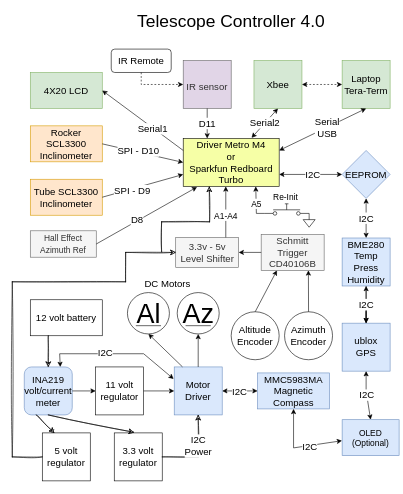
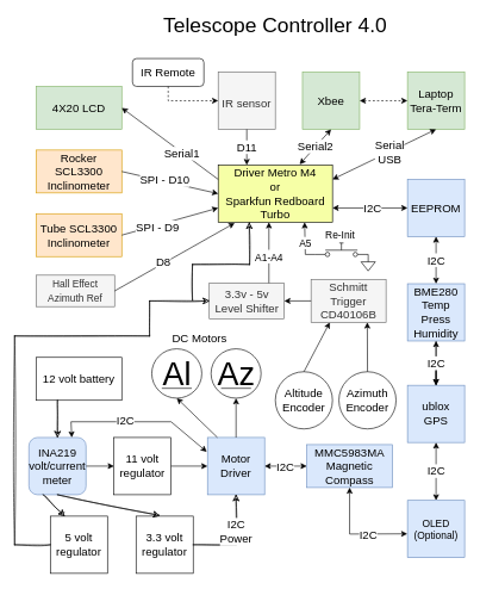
- <mxCell id="4" value="&lt;font style=&quot;font-size: 16px;&quot;&gt;IR sensor&lt;/font&gt;" style="whiteSpace=wrap;html=1;aspect=fixed;fontSize=29;fillColor=#e1d5e7;fontColor=#333333;strokeColor=#666666;" parent="1" vertex="1"><mxGeometry x="305" y="100" width="80" height="80" as="geometry" /></mxCell>
+ <mxCell id="4" value="&lt;font style=&quot;font-size: 16px;&quot;&gt;IR sensor&lt;/font&gt;" style="whiteSpace=wrap;html=1;aspect=fixed;fontSize=29;fillColor=#f5f5f5;fontColor=#333333;strokeColor=#666666;" parent="1" vertex="1"><mxGeometry x="305" y="100" width="80" height="80" as="geometry" /></mxCell>
- <mxCell id="10" value="EEPROM" style="rhombus;whiteSpace=wrap;html=1;aspect=fixed;fontSize=16;fillColor=#dae8fc;strokeColor=#6c8ebf;" parent="1" vertex="1"><mxGeometry x="570" y="250" width="80" height="80" as="geometry" /></mxCell>
+ <mxCell id="10" value="EEPROM" style="whiteSpace=wrap;html=1;aspect=fixed;fontSize=16;fillColor=#dae8fc;strokeColor=#6c8ebf;" parent="1" vertex="1"><mxGeometry x="570" y="250" width="80" height="80" as="geometry" /></mxCell>
- <mxCell id="70" value="OLED (Optional)" style="whiteSpace=wrap;html=1;aspect=fixed;fontSize=14;fillColor=#dae8fc;strokeColor=#6c8ebf;" parent="1" vertex="1"><mxGeometry x="570" y="699" width="95" height="60" as="geometry" /></mxCell>
+ <mxCell id="70" value="OLED (Optional)" style="whiteSpace=wrap;html=1;aspect=fixed;fontSize=14;fillColor=#dae8fc;strokeColor=#6c8ebf;" parent="1" vertex="1"><mxGeometry x="570" y="699" width="80" height="80" as="geometry" /></mxCell>
